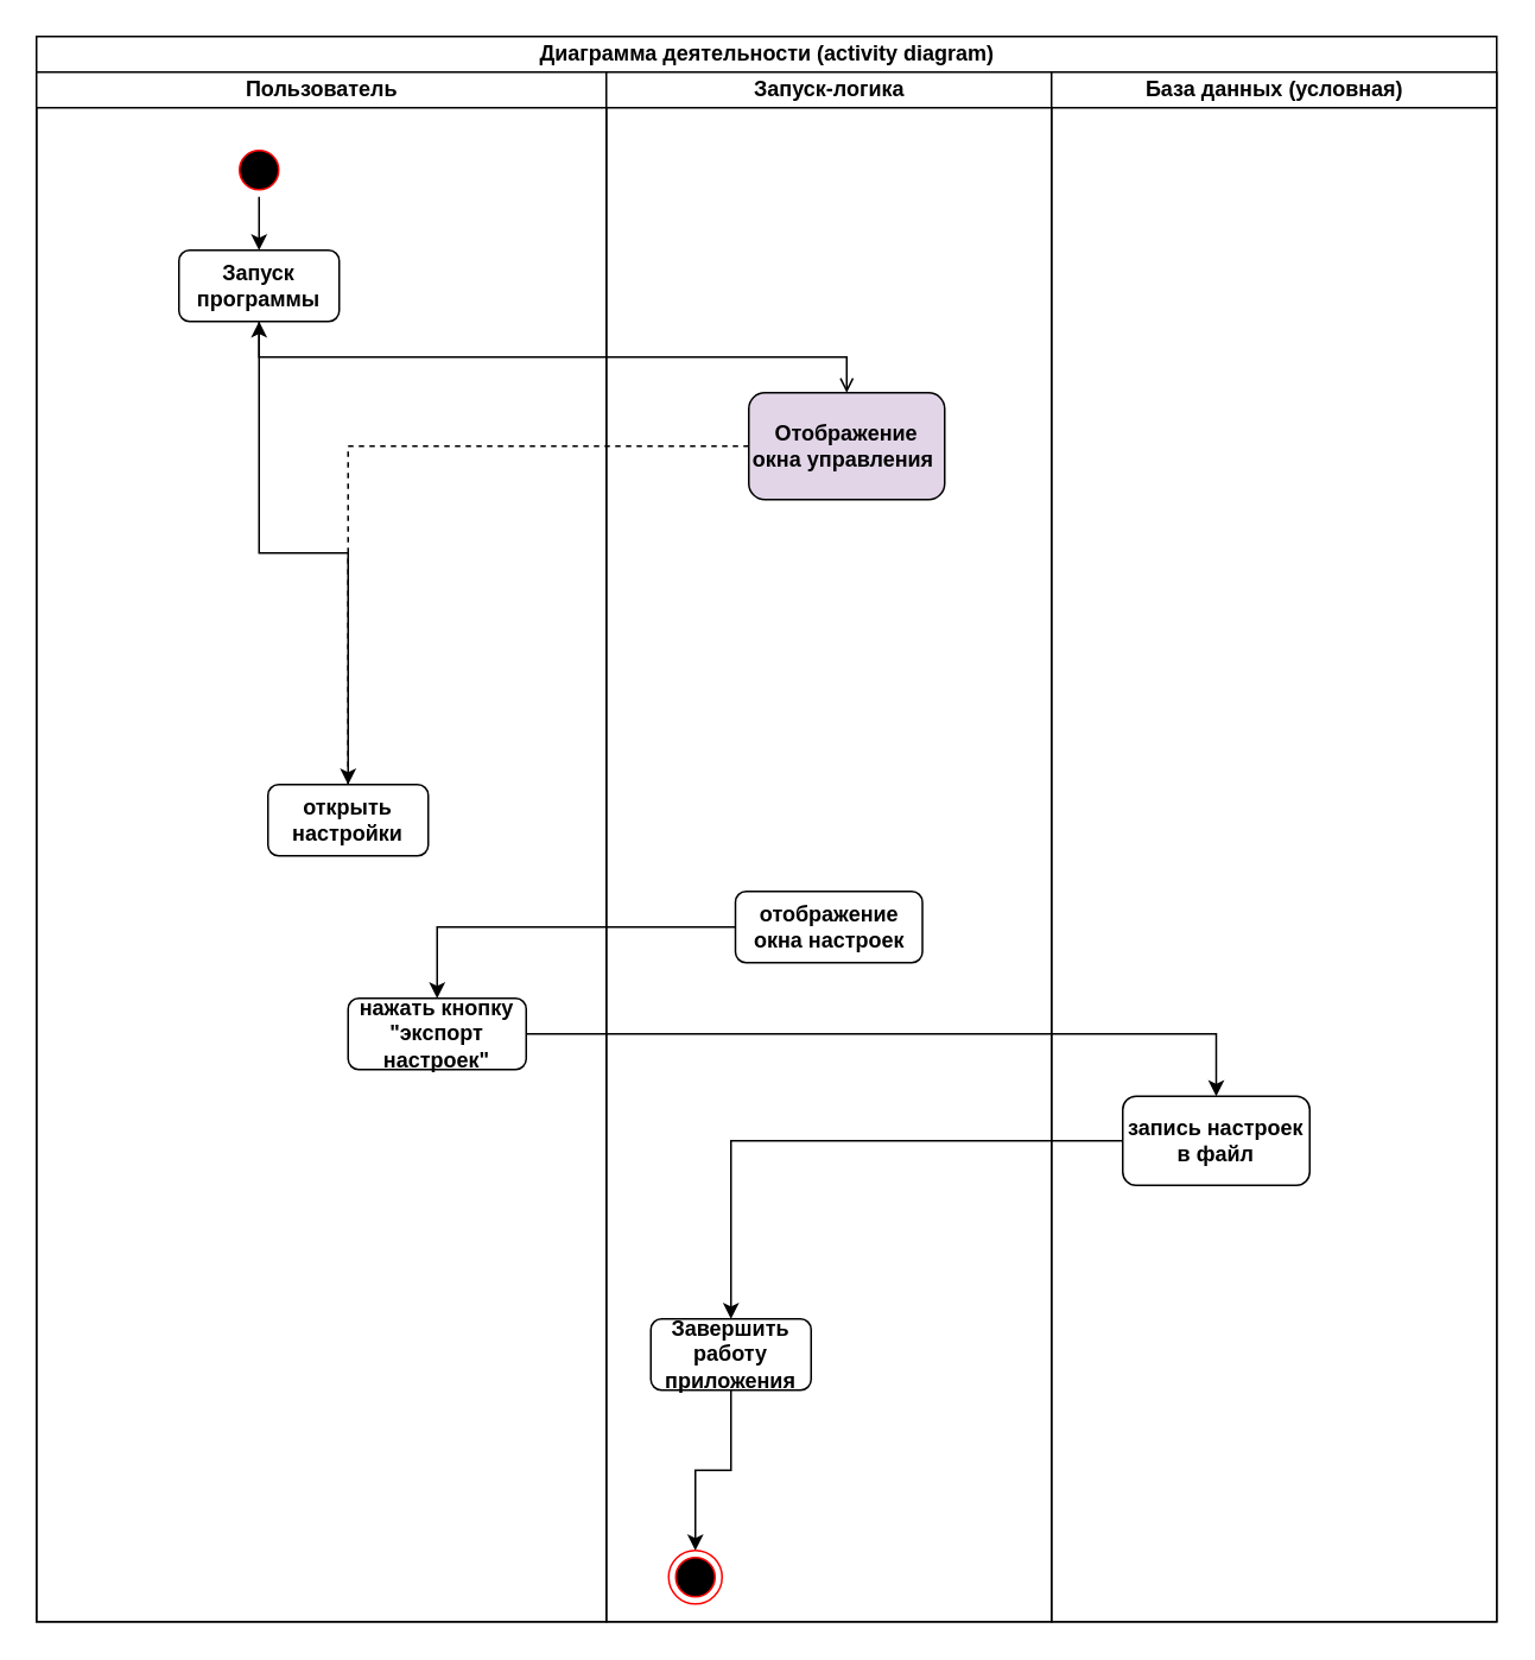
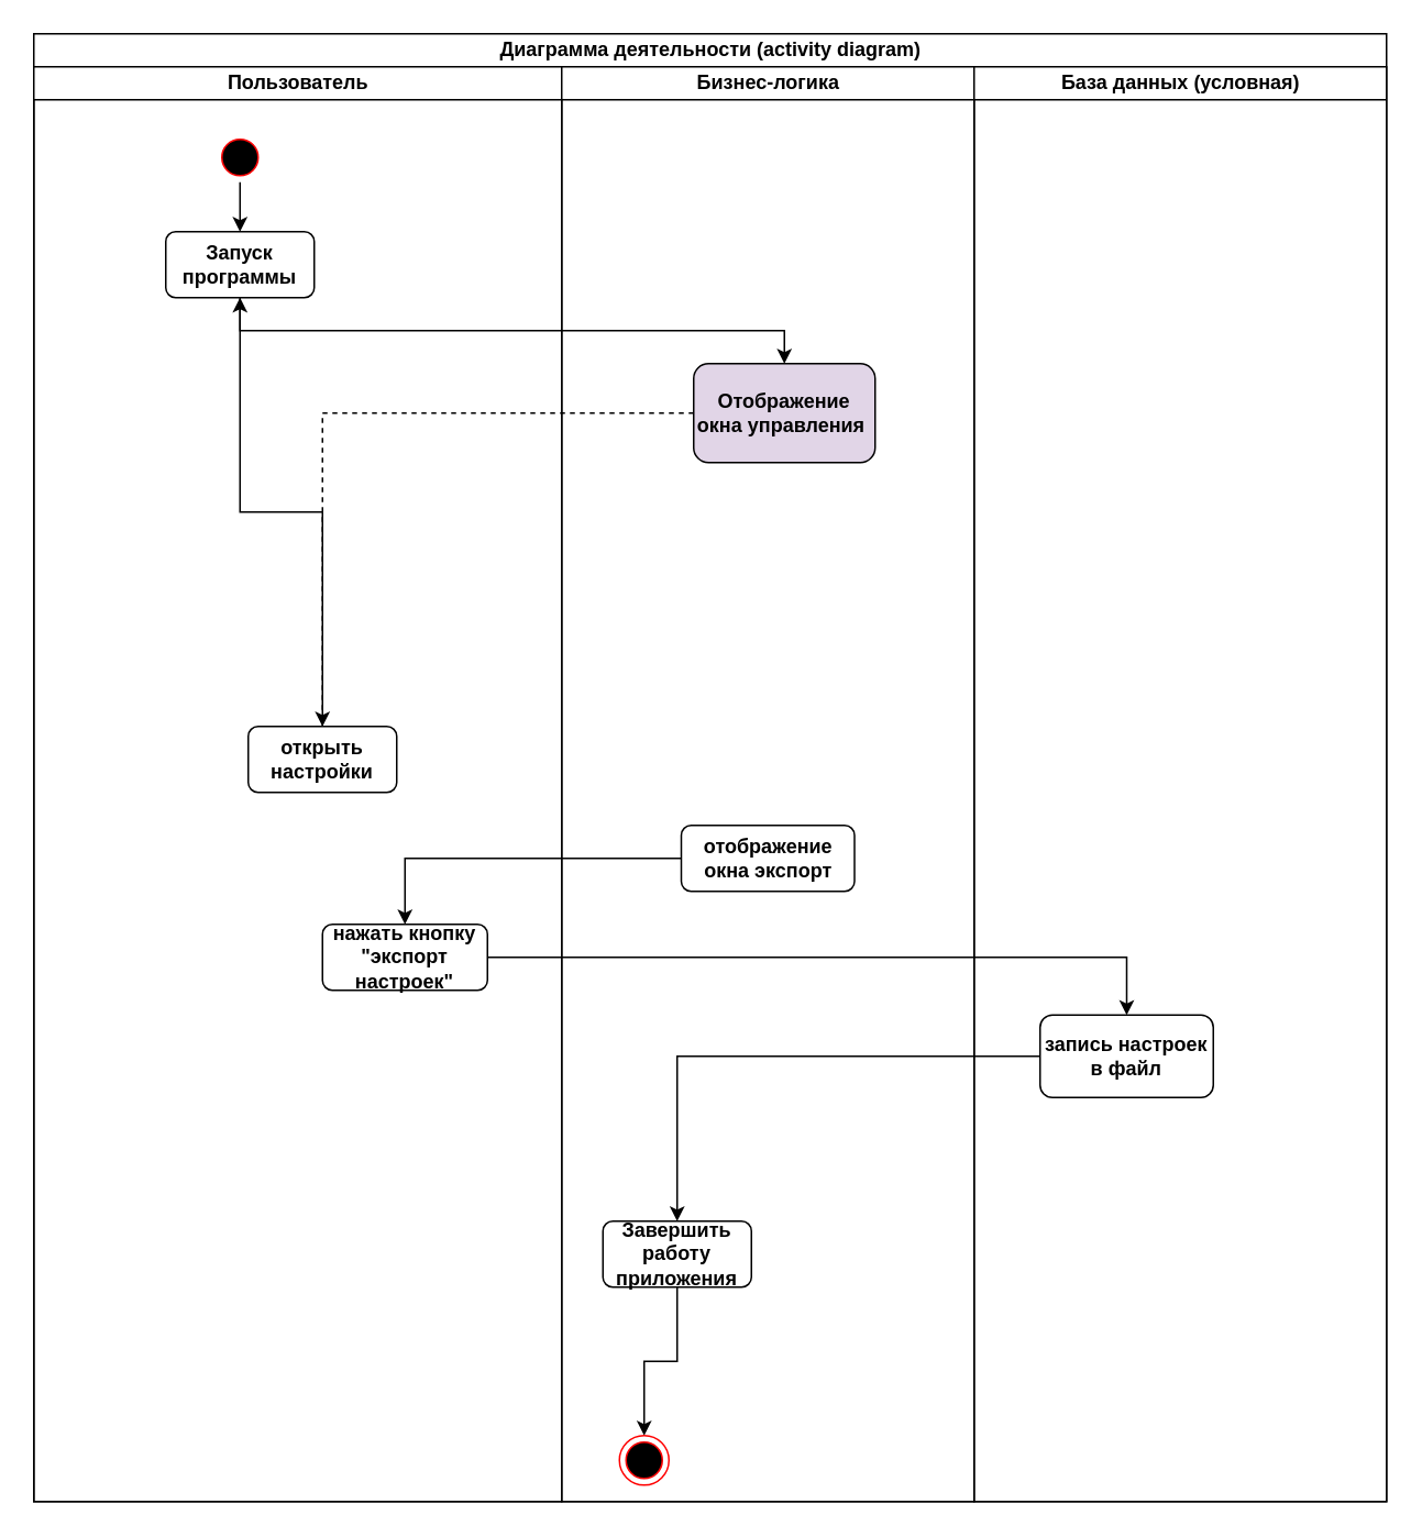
- <mxCell id="9" value="Запуск-логика" style="swimlane;html=1;startSize=20;" parent="2" vertex="1"><mxGeometry x="320" y="20" width="250" height="870" as="geometry" /></mxCell>
+ <mxCell id="9" value="Бизнес-логика" style="swimlane;html=1;startSize=20;" parent="2" vertex="1"><mxGeometry x="320" y="20" width="250" height="870" as="geometry" /></mxCell>
- <mxCell id="18" style="edgeStyle=orthogonalEdgeStyle;rounded=0;orthogonalLoop=1;jettySize=auto;html=1;entryX=0.5;entryY=0;entryDx=0;entryDy=0;endArrow=open;" parent="2" source="6" target="10" edge="1"><mxGeometry relative="1" as="geometry"><Array as="points"><mxPoint x="125" y="180" /><mxPoint x="455" y="180" /></Array></mxGeometry></mxCell>
+ <mxCell id="18" style="edgeStyle=orthogonalEdgeStyle;rounded=0;orthogonalLoop=1;jettySize=auto;html=1;entryX=0.5;entryY=0;entryDx=0;entryDy=0;" parent="2" source="6" target="10" edge="1"><mxGeometry relative="1" as="geometry"><Array as="points"><mxPoint x="125" y="180" /><mxPoint x="455" y="180" /></Array></mxGeometry></mxCell>
- <mxCell id="11" value="&lt;b&gt;отображение окна настроек&lt;/b&gt;" style="rounded=1;whiteSpace=wrap;html=1;" parent="9" vertex="1"><mxGeometry x="72.5" y="460" width="105" height="40" as="geometry" /></mxCell>
+ <mxCell id="11" value="&lt;b&gt;отображение окна экспорт&lt;/b&gt;" style="rounded=1;whiteSpace=wrap;html=1;" parent="9" vertex="1"><mxGeometry x="72.5" y="460" width="105" height="40" as="geometry" /></mxCell>
